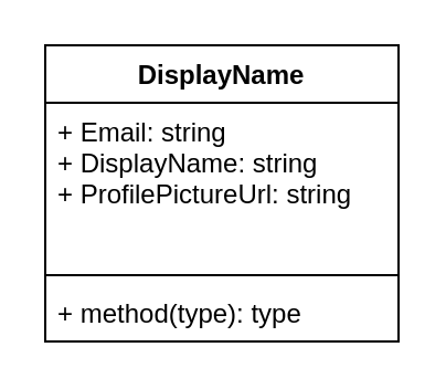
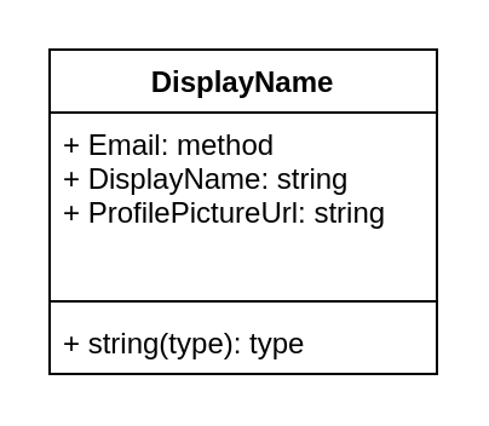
- <mxCell id="3" value="+ Email: string&#10;+ DisplayName: string&#10;+ ProfilePictureUrl: string" style="text;strokeColor=none;fillColor=none;align=left;verticalAlign=top;spacingLeft=4;spacingRight=4;overflow=hidden;rotatable=0;points=[[0,0.5],[1,0.5]];portConstraint=eastwest;" vertex="1" parent="2"><mxGeometry y="26" width="160" height="74" as="geometry" /></mxCell>
+ <mxCell id="3" value="+ Email: method&#10;+ DisplayName: string&#10;+ ProfilePictureUrl: string" style="text;strokeColor=none;fillColor=none;align=left;verticalAlign=top;spacingLeft=4;spacingRight=4;overflow=hidden;rotatable=0;points=[[0,0.5],[1,0.5]];portConstraint=eastwest;" vertex="1" parent="2"><mxGeometry y="26" width="160" height="74" as="geometry" /></mxCell>
- <mxCell id="5" value="+ method(type): type" style="text;strokeColor=none;fillColor=none;align=left;verticalAlign=top;spacingLeft=4;spacingRight=4;overflow=hidden;rotatable=0;points=[[0,0.5],[1,0.5]];portConstraint=eastwest;" vertex="1" parent="2"><mxGeometry y="108" width="160" height="26" as="geometry" /></mxCell>
+ <mxCell id="5" value="+ string(type): type" style="text;strokeColor=none;fillColor=none;align=left;verticalAlign=top;spacingLeft=4;spacingRight=4;overflow=hidden;rotatable=0;points=[[0,0.5],[1,0.5]];portConstraint=eastwest;" vertex="1" parent="2"><mxGeometry y="108" width="160" height="26" as="geometry" /></mxCell>
